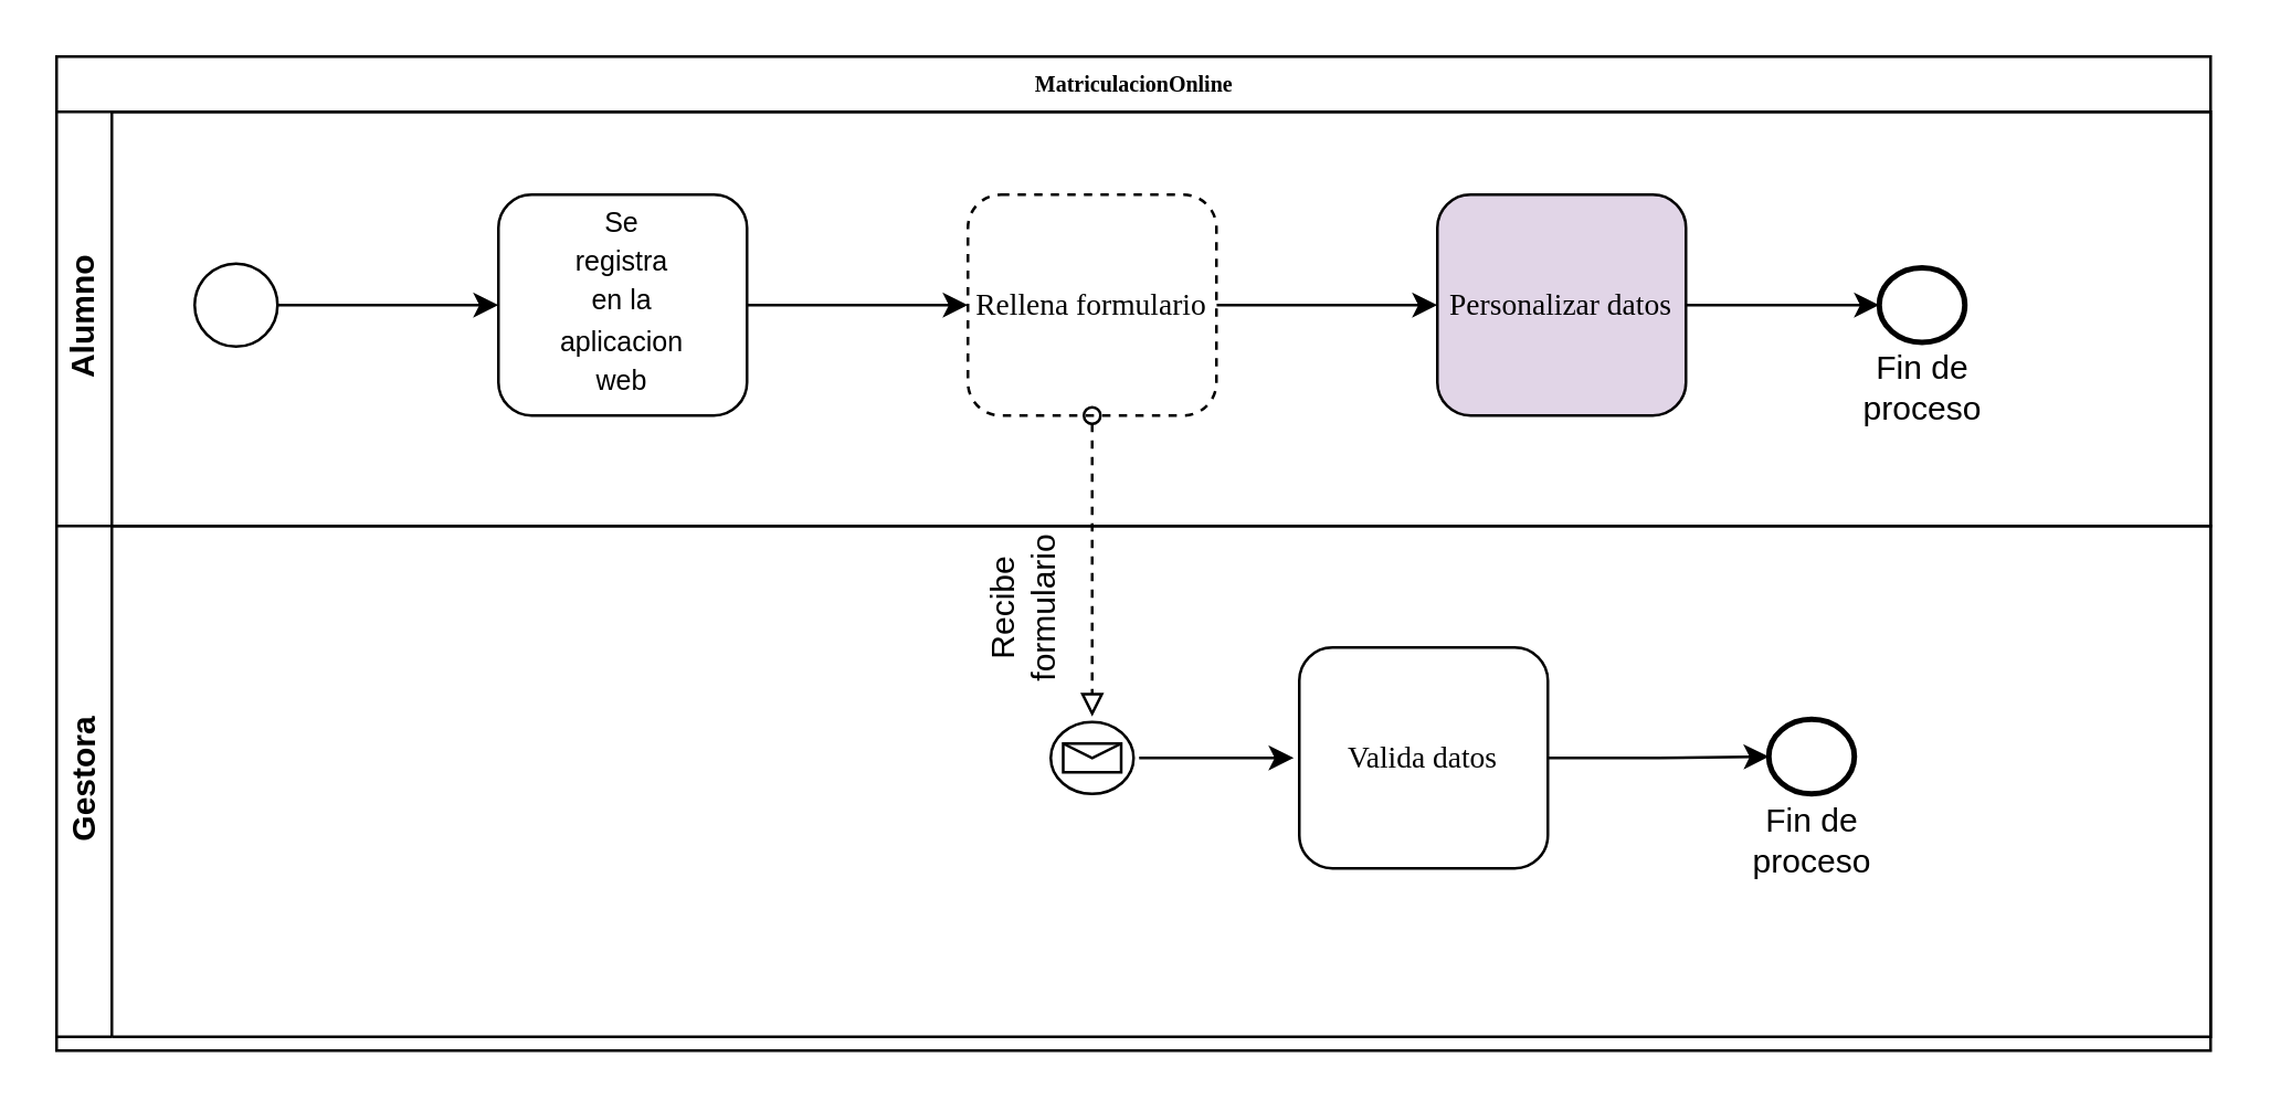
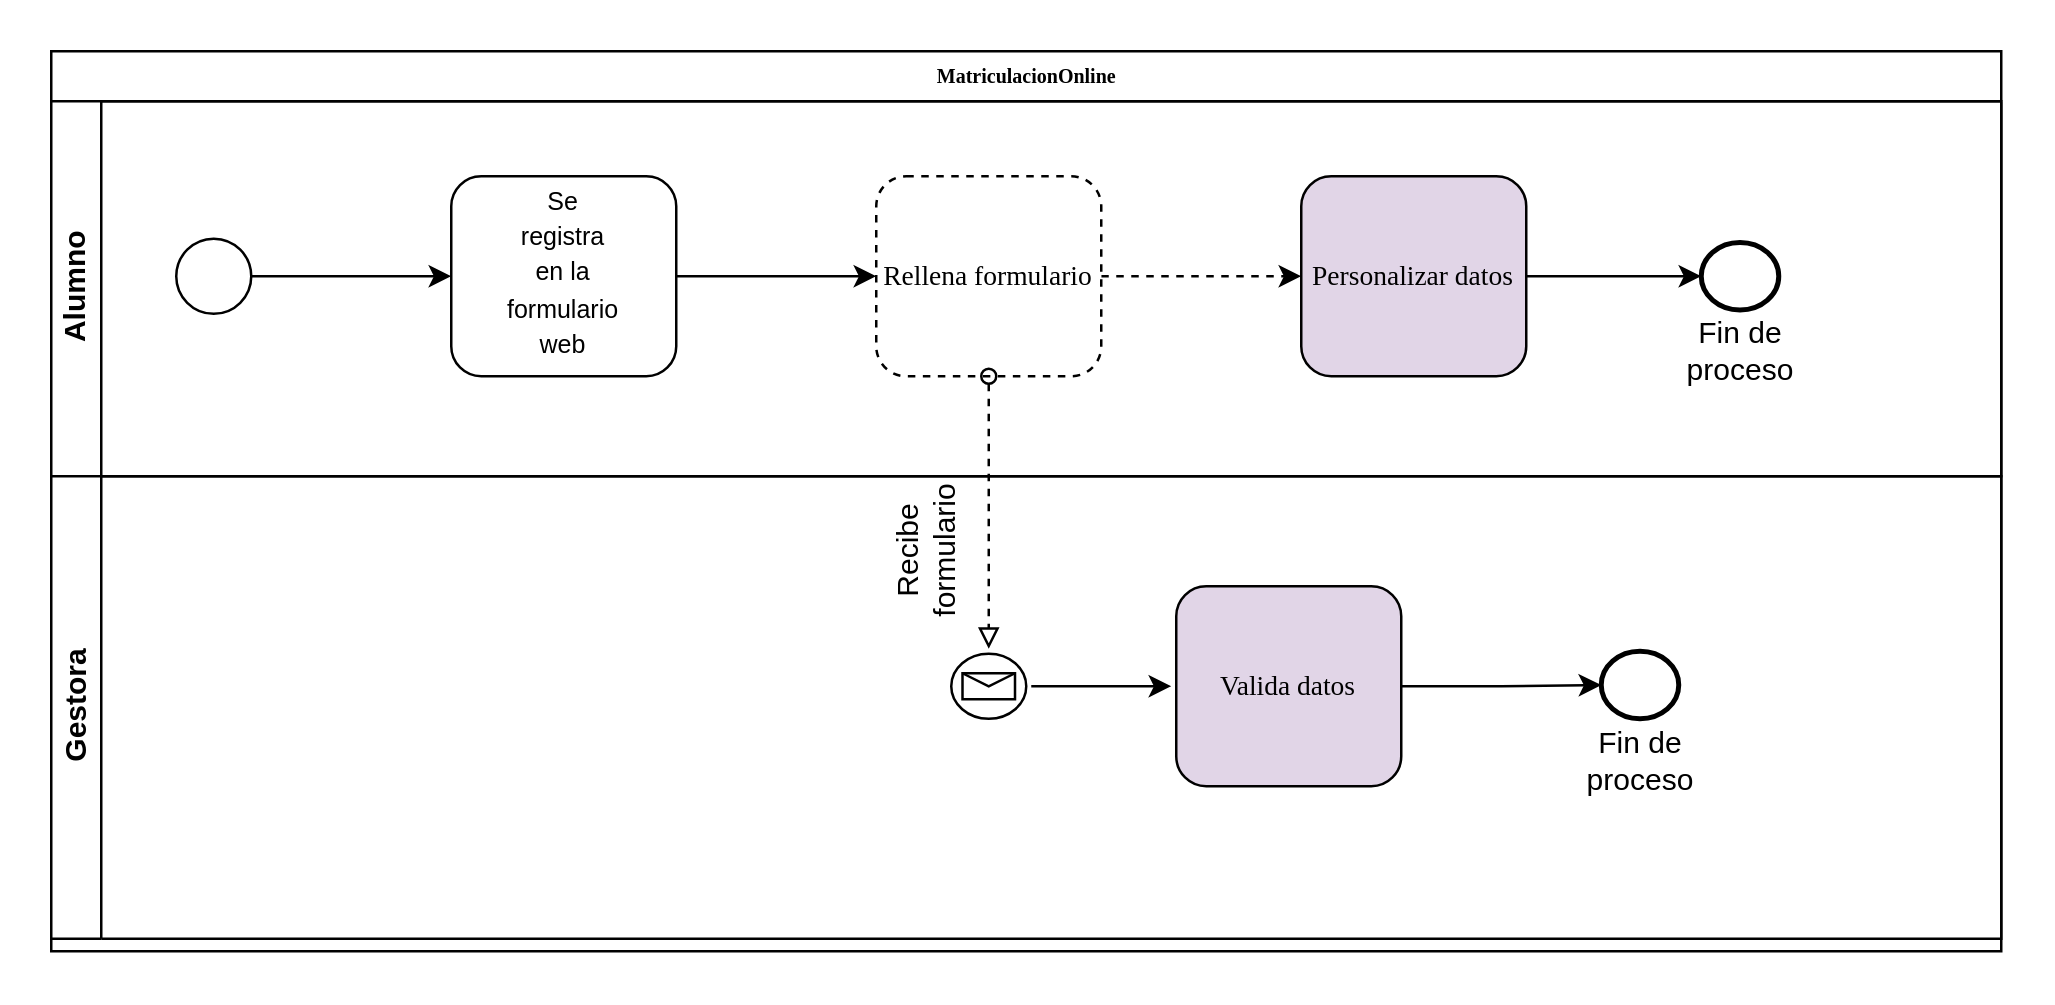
- <mxCell id="12" value="&lt;span style=&quot;font-size: 10px&quot;&gt;Se registra en la aplicacion web&lt;/span&gt;" style="text;html=1;strokeColor=none;fillColor=none;align=center;verticalAlign=middle;whiteSpace=wrap;rounded=0;" parent="3" vertex="1"><mxGeometry x="185" y="62.5" width="40" height="10" as="geometry" /></mxCell>
+ <mxCell id="12" value="&lt;span style=&quot;font-size: 10px&quot;&gt;Se registra en la formulario web&lt;/span&gt;" style="text;html=1;strokeColor=none;fillColor=none;align=center;verticalAlign=middle;whiteSpace=wrap;rounded=0;" parent="3" vertex="1"><mxGeometry x="185" y="62.5" width="40" height="10" as="geometry" /></mxCell>
- <mxCell id="6" value="" style="edgeStyle=orthogonalEdgeStyle;rounded=0;orthogonalLoop=1;jettySize=auto;html=1;" edge="1" parent="3" source="7" target="9"><mxGeometry relative="1" as="geometry" /></mxCell>
+ <mxCell id="6" value="" style="edgeStyle=orthogonalEdgeStyle;rounded=0;orthogonalLoop=1;jettySize=auto;html=1;dashed=1;" edge="1" parent="3" source="7" target="9"><mxGeometry relative="1" as="geometry" /></mxCell>
- <mxCell id="23" value="&lt;font style=&quot;font-size: 11px&quot;&gt;Valida datos&lt;/font&gt;" style="rounded=1;whiteSpace=wrap;html=1;shadow=0;labelBackgroundColor=none;strokeColor=#000000;strokeWidth=1;fillColor=#ffffff;fontFamily=Verdana;fontSize=8;fontColor=#000000;align=center;" vertex="1" parent="16"><mxGeometry x="450" y="44" width="90" height="80" as="geometry" /></mxCell>
+ <mxCell id="23" value="&lt;font style=&quot;font-size: 11px&quot;&gt;Valida datos&lt;/font&gt;" style="rounded=1;whiteSpace=wrap;html=1;shadow=0;labelBackgroundColor=none;strokeColor=#000000;strokeWidth=1;fillColor=#e1d5e7;fontFamily=Verdana;fontSize=8;fontColor=#000000;align=center;" vertex="1" parent="16"><mxGeometry x="450" y="44" width="90" height="80" as="geometry" /></mxCell>
